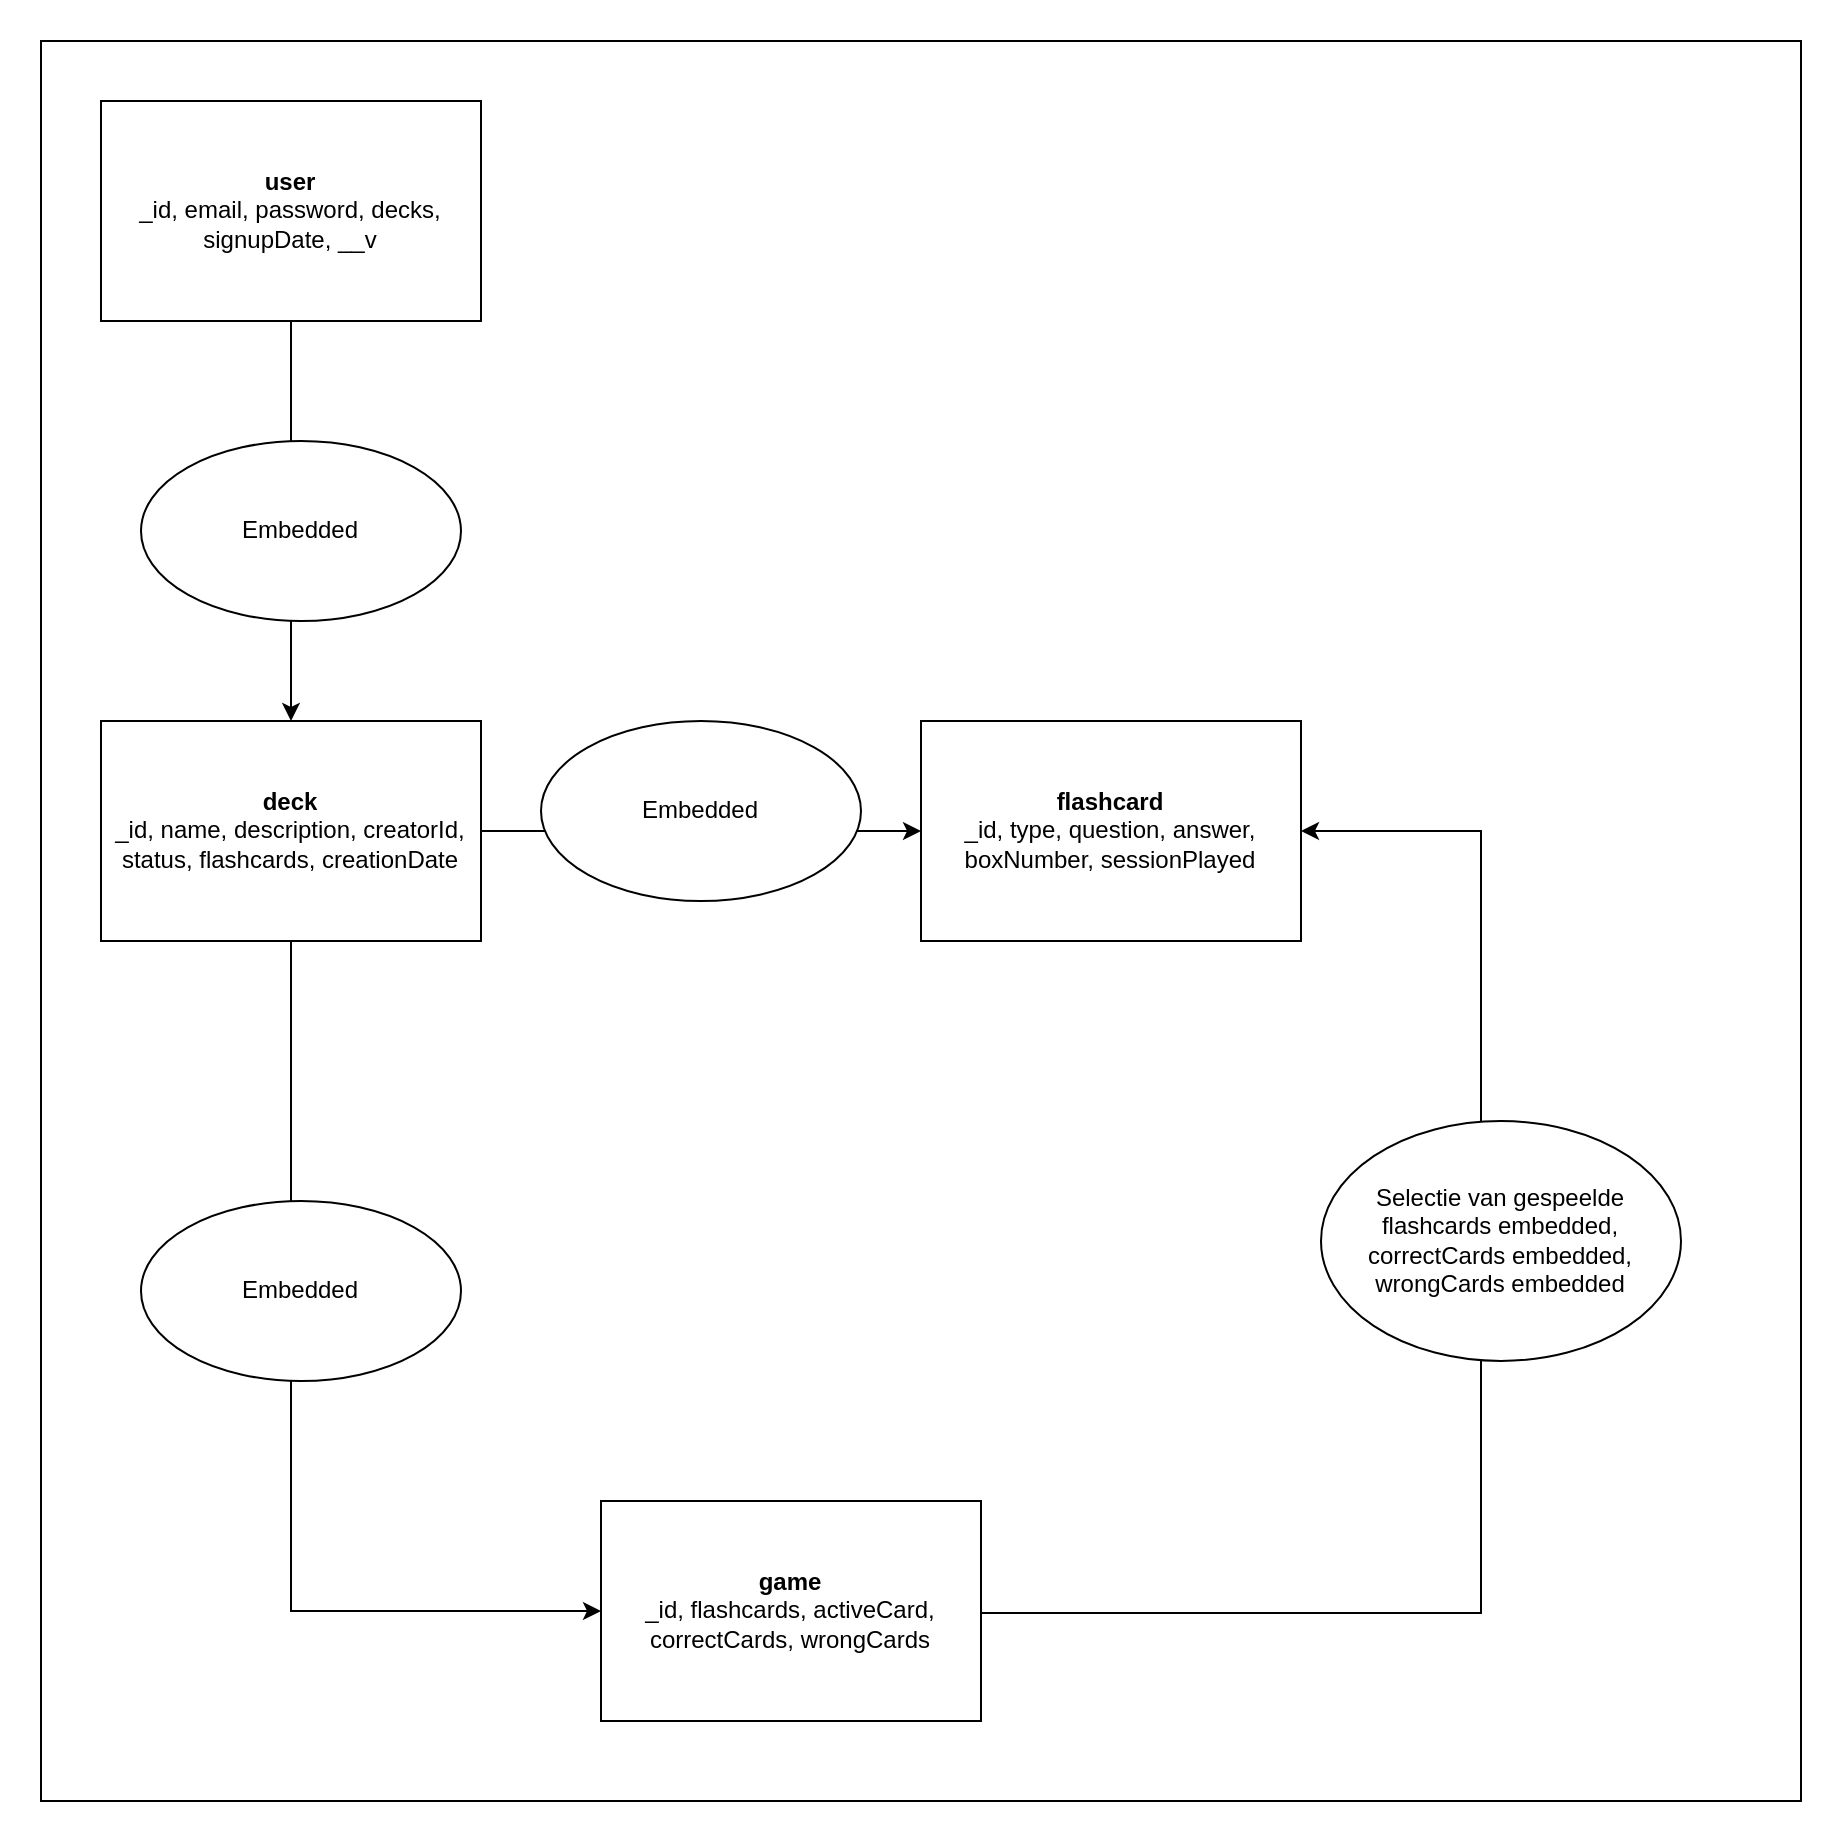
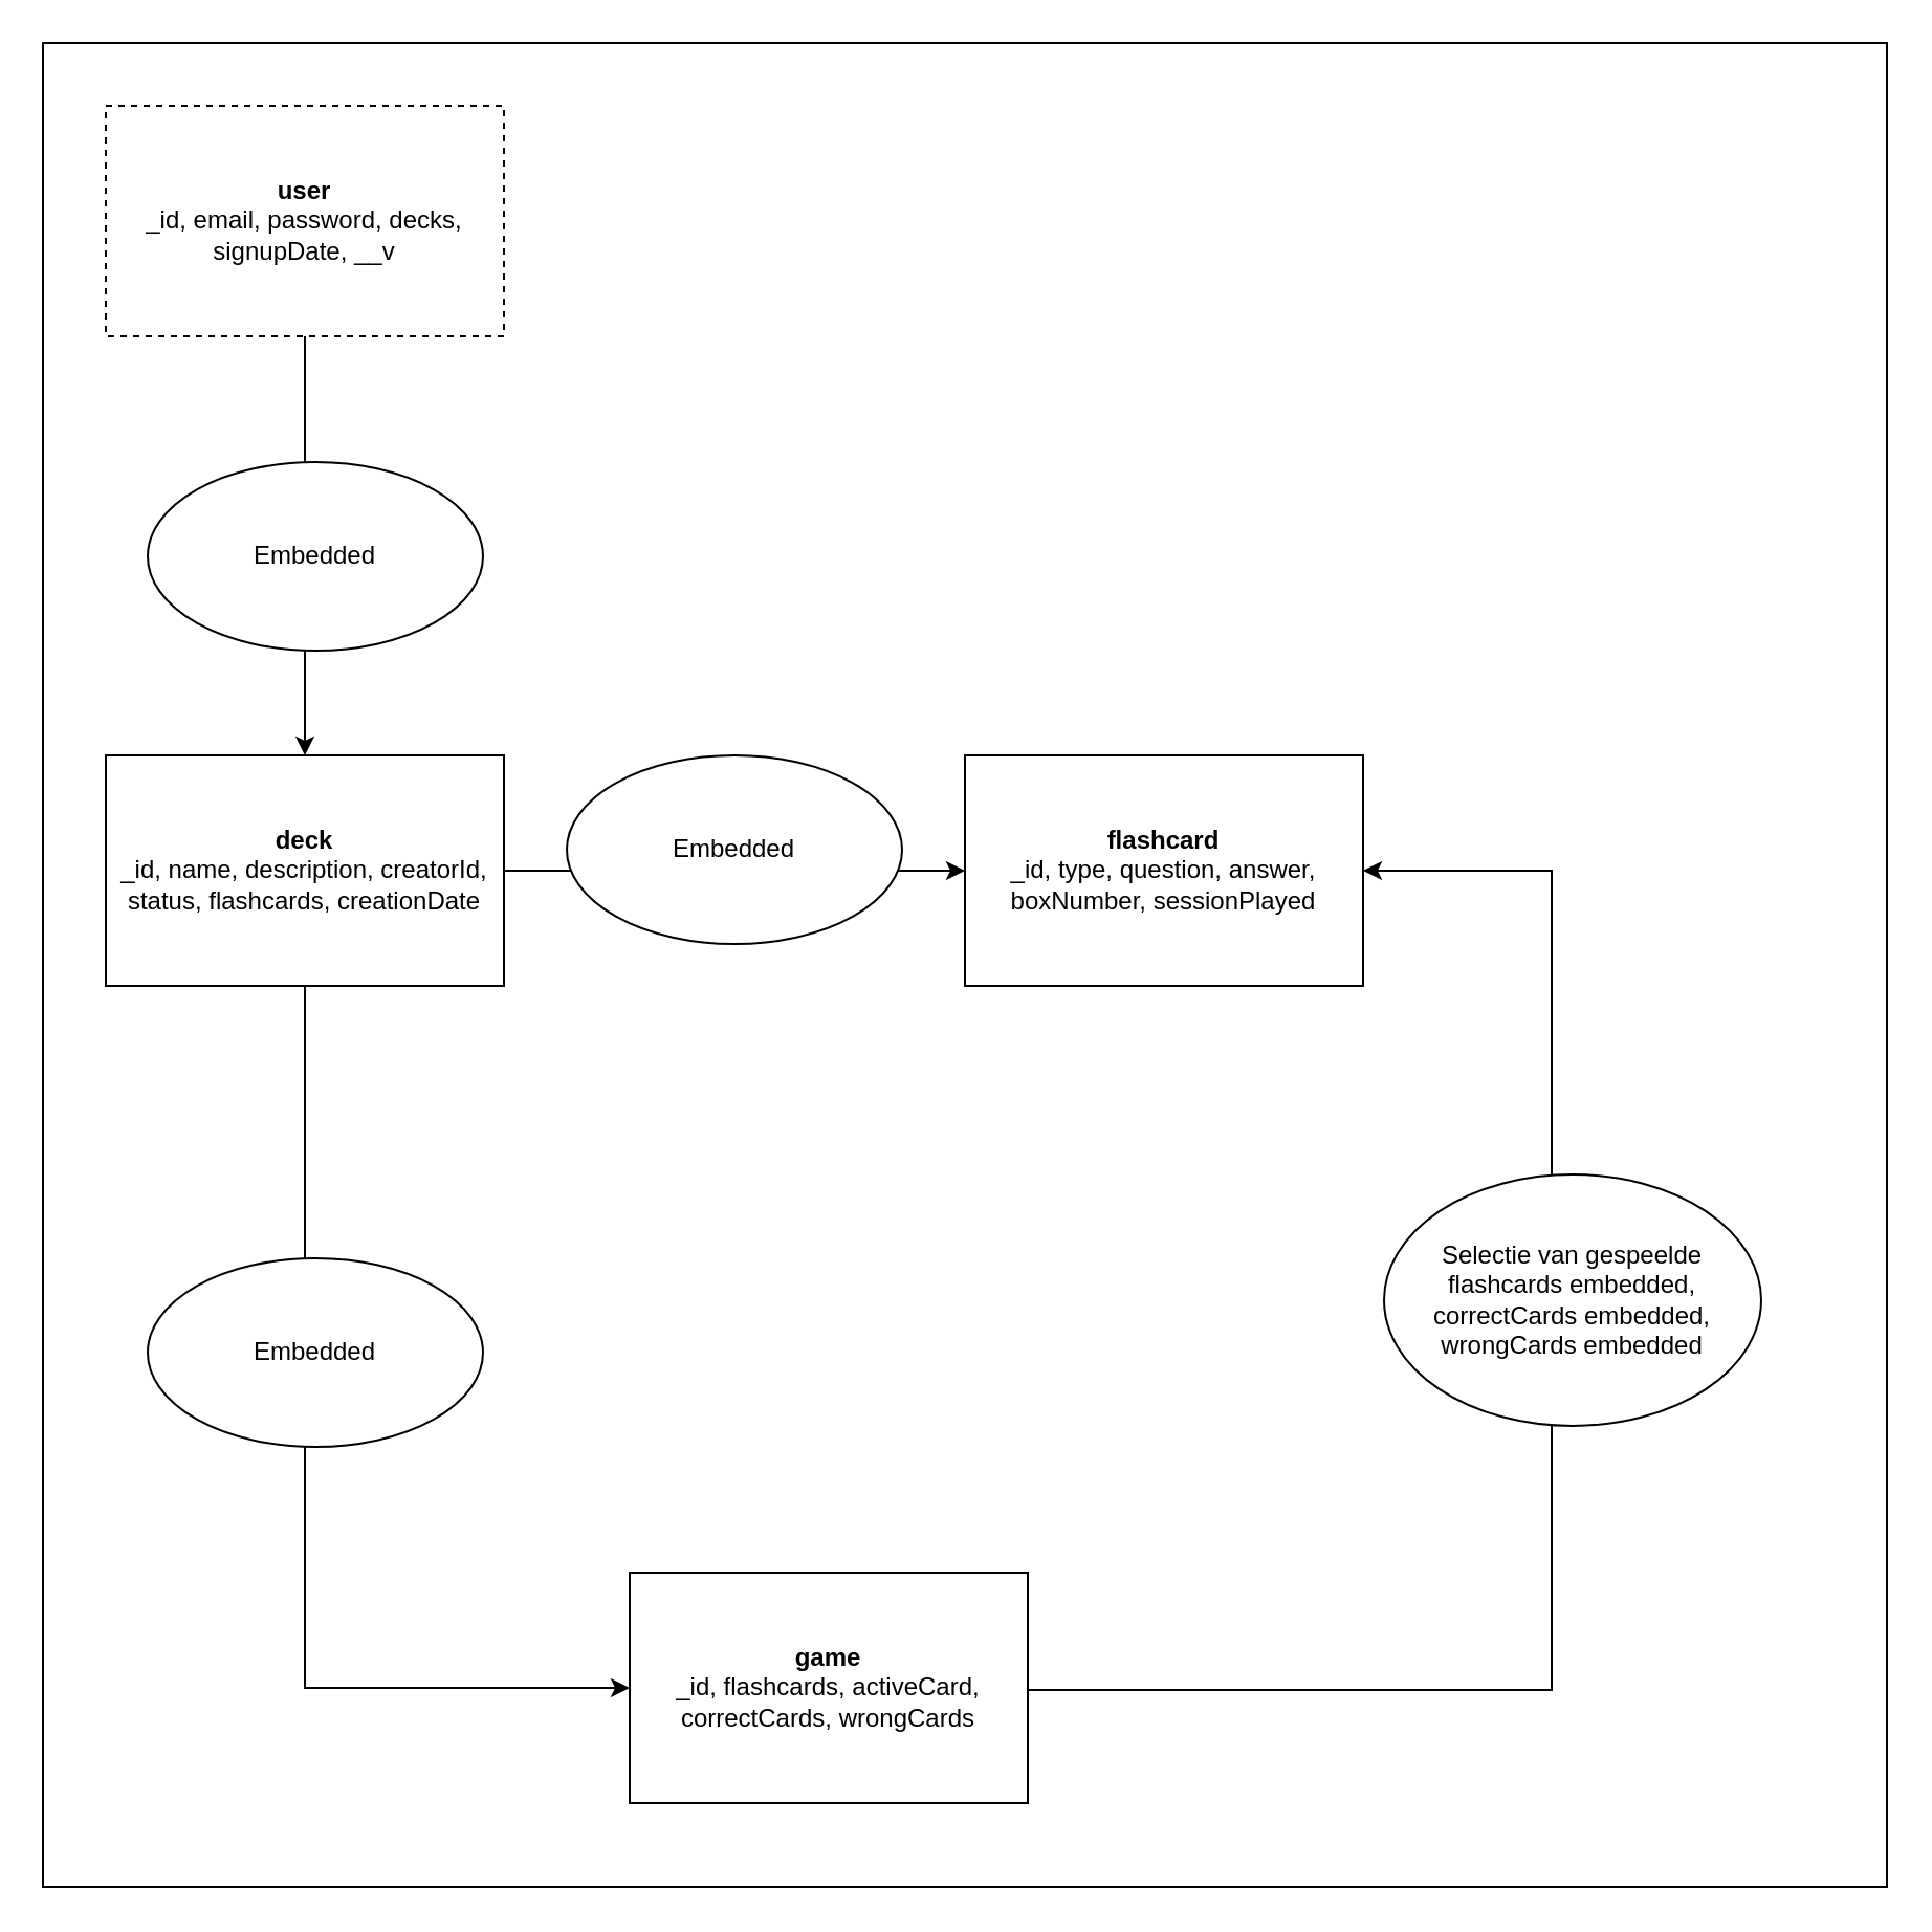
- <mxCell id="4" value="&lt;b&gt;user&lt;/b&gt;&lt;br&gt;_id, email, password, decks, signupDate, __v" style="rounded=0;whiteSpace=wrap;html=1;" vertex="1" parent="1"><mxGeometry x="50" y="50" width="190" height="110" as="geometry" /></mxCell>
+ <mxCell id="4" value="&lt;b&gt;user&lt;/b&gt;&lt;br&gt;_id, email, password, decks, signupDate, __v" style="rounded=0;whiteSpace=wrap;html=1;dashed=1;" vertex="1" parent="1"><mxGeometry x="50" y="50" width="190" height="110" as="geometry" /></mxCell>
